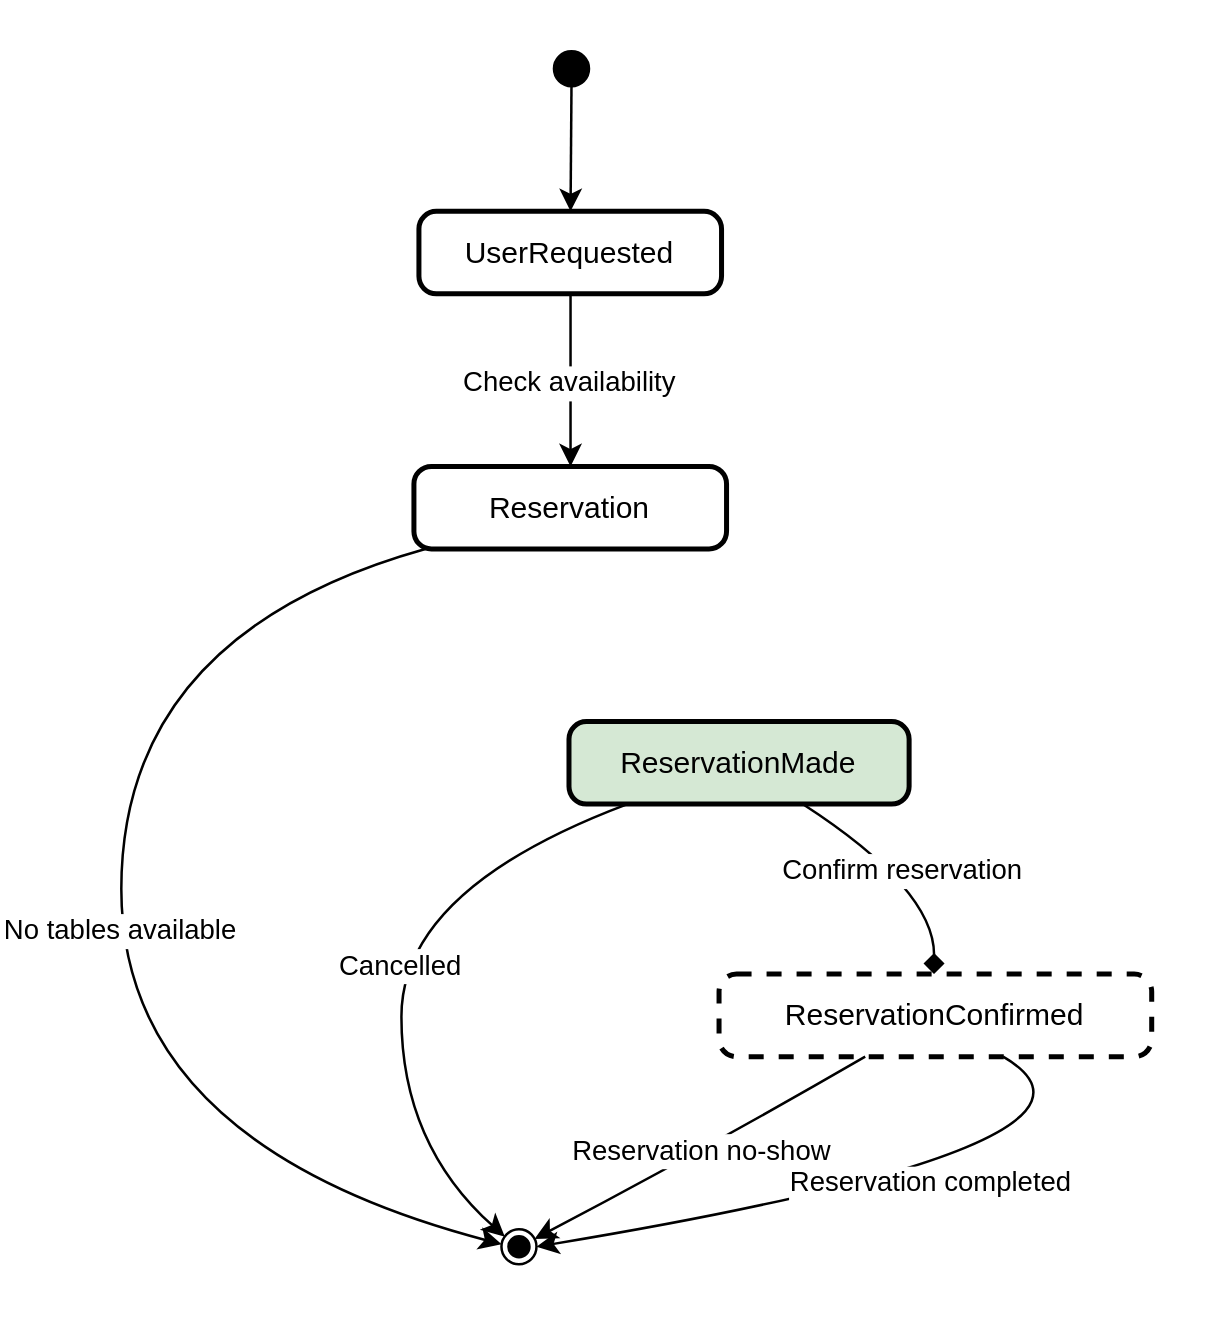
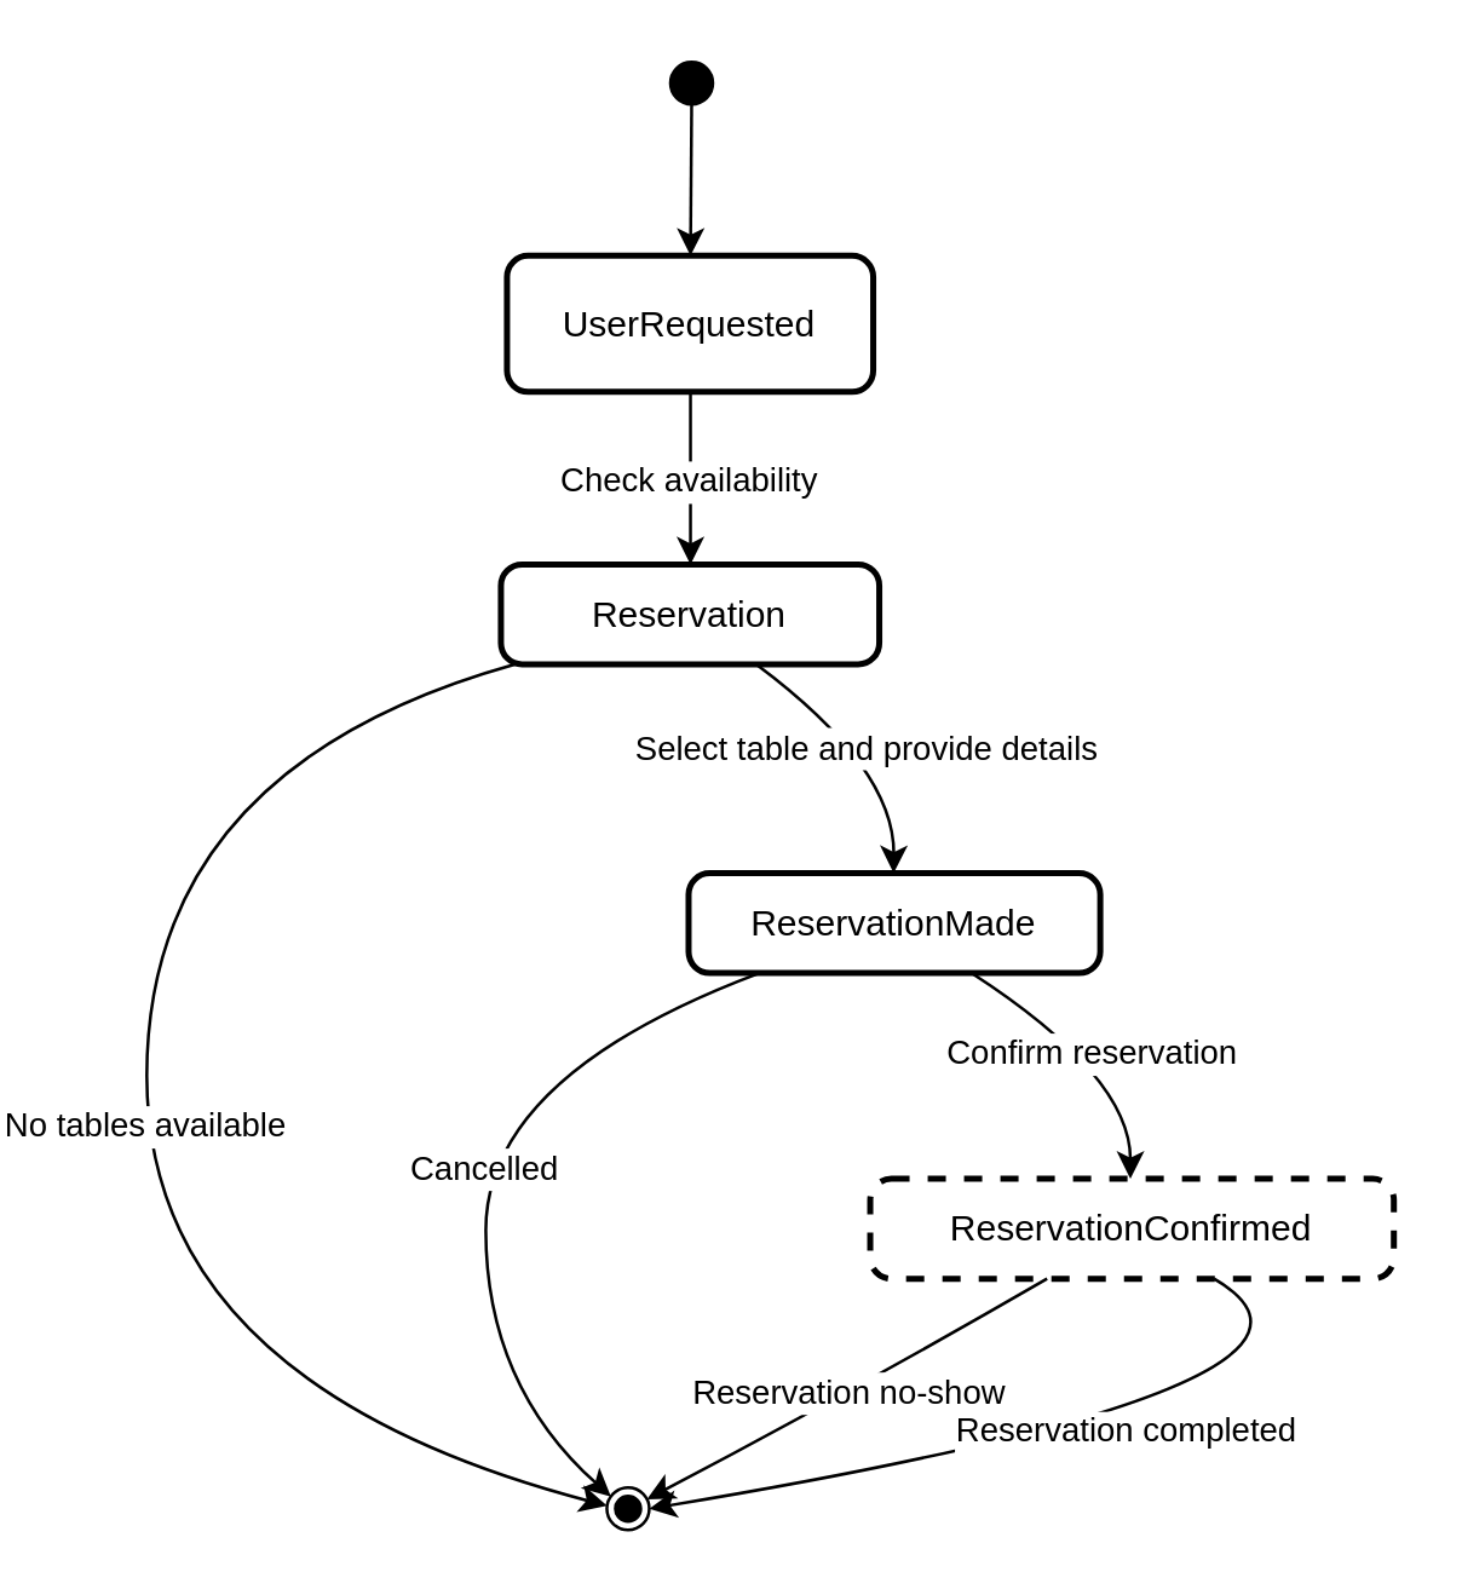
- <mxCell id="3" value="UserRequested" style="rounded=1;absoluteArcSize=1;arcSize=14;whiteSpace=wrap;strokeWidth=2;" vertex="1" parent="1"><mxGeometry x="139" y="84" width="121" height="33" as="geometry" /></mxCell>
+ <mxCell id="3" value="UserRequested" style="rounded=1;absoluteArcSize=1;arcSize=14;whiteSpace=wrap;strokeWidth=2;" vertex="1" parent="1"><mxGeometry x="139" y="84" width="121" height="45" as="geometry" /></mxCell>
+ <mxCell id="11" value="Select table and provide details" style="curved=1;startArrow=none;;exitX=0.677;exitY=1.006;entryX=0.498;entryY=-0.012;rounded=0;" edge="1" parent="1" source="4" target="6"><mxGeometry relative="1" as="geometry"><Array as="points"><mxPoint x="267" y="253" /></Array></mxGeometry></mxCell>
- <mxCell id="6" value="ReservationMade" style="rounded=1;absoluteArcSize=1;arcSize=14;whiteSpace=wrap;strokeWidth=2;fillColor=#d5e8d4;" vertex="1" parent="1"><mxGeometry x="199" y="288" width="136" height="33" as="geometry" /></mxCell>
+ <mxCell id="6" value="ReservationMade" style="rounded=1;absoluteArcSize=1;arcSize=14;whiteSpace=wrap;strokeWidth=2;" vertex="1" parent="1"><mxGeometry x="199" y="288" width="136" height="33" as="geometry" /></mxCell>
- <mxCell id="13" value="Confirm reservation" style="curved=1;startArrow=none;exitX=0.687;exitY=1.0;entryX=0.497;entryY=0.012;rounded=0;endArrow=diamond;" edge="1" parent="1" source="6" target="7"><mxGeometry relative="1" as="geometry"><Array as="points"><mxPoint x="345" y="355" /></Array></mxGeometry></mxCell>
+ <mxCell id="13" value="Confirm reservation" style="curved=1;startArrow=none;;exitX=0.687;exitY=1.0;entryX=0.497;entryY=0.012;rounded=0;" edge="1" parent="1" source="6" target="7"><mxGeometry relative="1" as="geometry"><Array as="points"><mxPoint x="345" y="355" /></Array></mxGeometry></mxCell>
